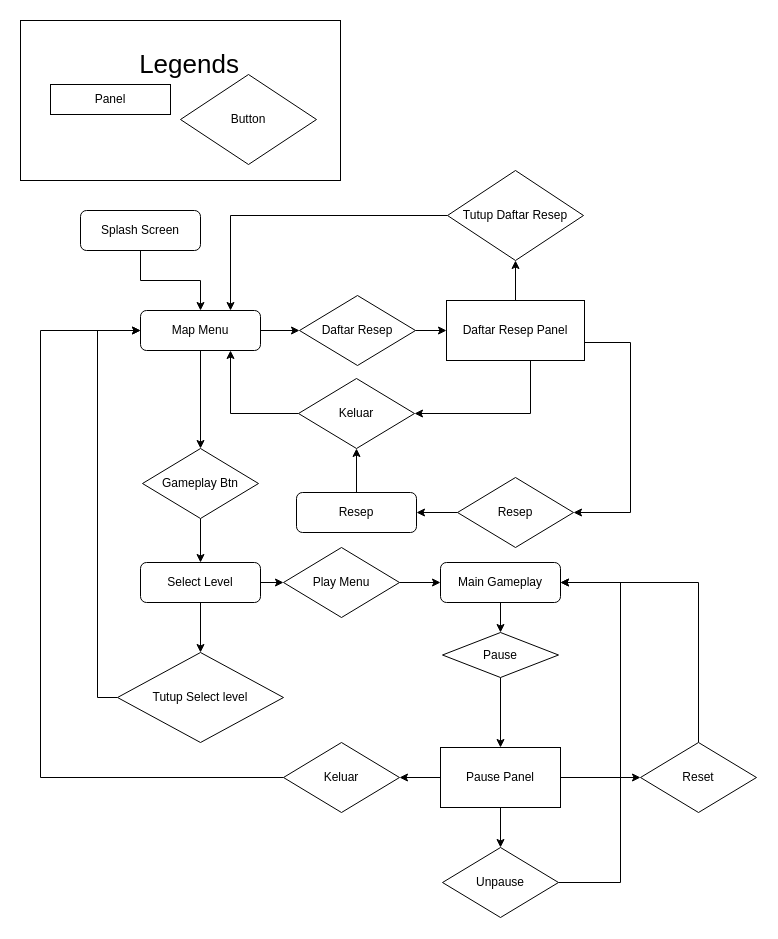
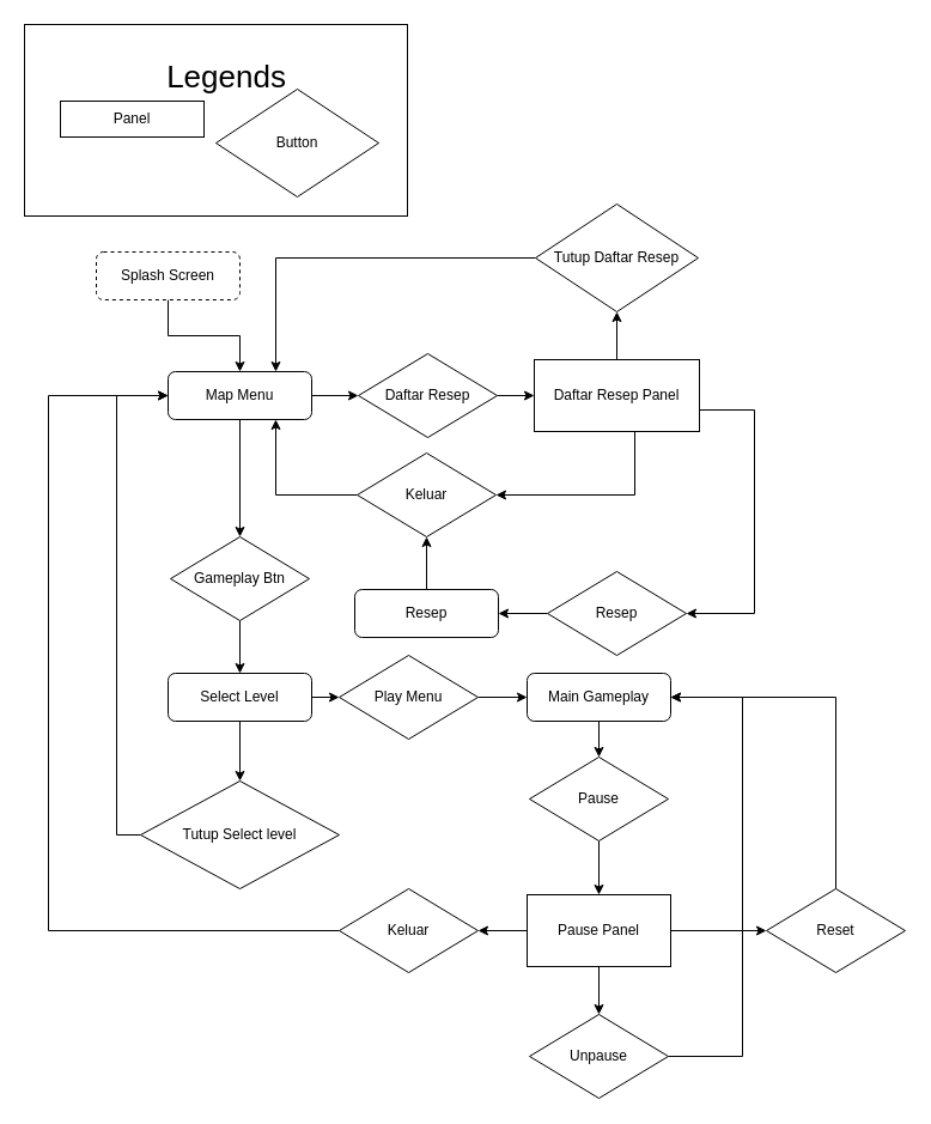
- <mxCell id="3" value="Splash Screen" style="rounded=1;whiteSpace=wrap;html=1;fontSize=12;glass=0;strokeWidth=1;shadow=0;" parent="1" vertex="1"><mxGeometry x="80" y="210" width="120" height="40" as="geometry" /></mxCell>
+ <mxCell id="3" value="Splash Screen" style="rounded=1;whiteSpace=wrap;html=1;fontSize=12;glass=0;strokeWidth=1;shadow=0;dashed=1;" parent="1" vertex="1"><mxGeometry x="80" y="210" width="120" height="40" as="geometry" /></mxCell>
- <mxCell id="21" value="Pause" style="rhombus;whiteSpace=wrap;html=1;" parent="1" vertex="1"><mxGeometry x="442" y="632" width="116" height="45" as="geometry" /></mxCell>
+ <mxCell id="21" value="Pause" style="rhombus;whiteSpace=wrap;html=1;" parent="1" vertex="1"><mxGeometry x="442" y="632" width="116" height="70" as="geometry" /></mxCell>
